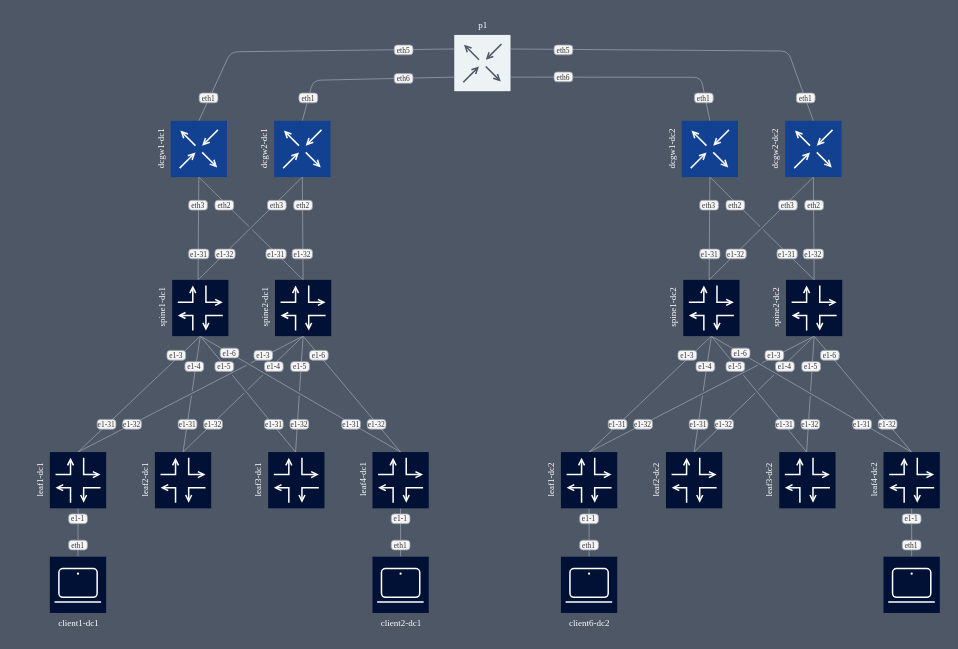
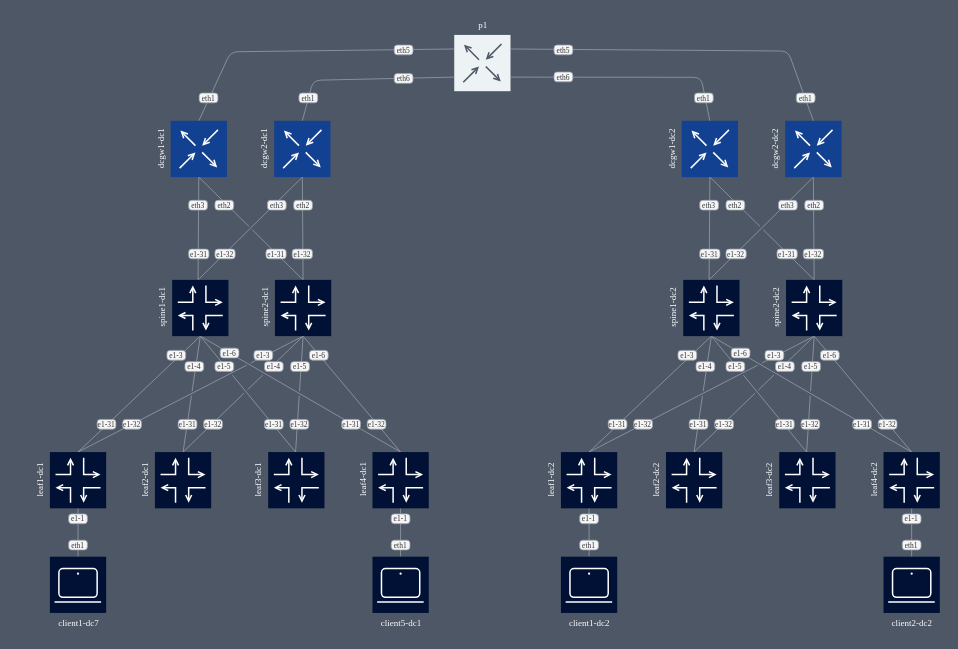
- <mxCell id="71" value="client1-dc1" style="text;html=1;align=center;verticalAlign=middle;resizable=0;points=[];autosize=1;strokeColor=none;fillColor=none;fontFamily=Google Sans;fontSource=https%3A%2F%2Ffonts.googleapis.com%2Fcss%3Ffamily%3DGoogle%2BSans;fontColor=#FFFFFF;" vertex="1" parent="65"><mxGeometry x="0.245" y="75" width="75" height="26" as="geometry" /></mxCell>
+ <mxCell id="71" value="client1-dc7" style="text;html=1;align=center;verticalAlign=middle;resizable=0;points=[];autosize=1;strokeColor=none;fillColor=none;fontFamily=Google Sans;fontSource=https%3A%2F%2Ffonts.googleapis.com%2Fcss%3Ffamily%3DGoogle%2BSans;fontColor=#FFFFFF;" vertex="1" parent="65"><mxGeometry x="0.245" y="75" width="75" height="26" as="geometry" /></mxCell>
- <mxCell id="78" value="client2-dc1" style="text;html=1;align=center;verticalAlign=middle;resizable=0;points=[];autosize=1;strokeColor=none;fillColor=none;fontFamily=Google Sans;fontSource=https%3A%2F%2Ffonts.googleapis.com%2Fcss%3Ffamily%3DGoogle%2BSans;fontColor=#FFFFFF;" vertex="1" parent="72"><mxGeometry y="75" width="77" height="26" as="geometry" /></mxCell>
+ <mxCell id="78" value="client5-dc1" style="text;html=1;align=center;verticalAlign=middle;resizable=0;points=[];autosize=1;strokeColor=none;fillColor=none;fontFamily=Google Sans;fontSource=https%3A%2F%2Ffonts.googleapis.com%2Fcss%3Ffamily%3DGoogle%2BSans;fontColor=#FFFFFF;" vertex="1" parent="72"><mxGeometry y="75" width="77" height="26" as="geometry" /></mxCell>
- <mxCell id="193" value="client6-dc2" style="text;html=1;align=center;verticalAlign=middle;resizable=0;points=[];autosize=1;strokeColor=none;fillColor=none;fontFamily=Google Sans;fontSource=https%3A%2F%2Ffonts.googleapis.com%2Fcss%3Ffamily%3DGoogle%2BSans;fontColor=#FFFFFF;" vertex="1" parent="187"><mxGeometry x="-0.755" y="75" width="77" height="26" as="geometry" /></mxCell>
+ <mxCell id="193" value="client1-dc2" style="text;html=1;align=center;verticalAlign=middle;resizable=0;points=[];autosize=1;strokeColor=none;fillColor=none;fontFamily=Google Sans;fontSource=https%3A%2F%2Ffonts.googleapis.com%2Fcss%3Ffamily%3DGoogle%2BSans;fontColor=#FFFFFF;" vertex="1" parent="187"><mxGeometry x="-0.755" y="75" width="77" height="26" as="geometry" /></mxCell>
+ <mxCell id="200" value="client2-dc2" style="text;html=1;align=center;verticalAlign=middle;resizable=0;points=[];autosize=1;strokeColor=none;fillColor=none;fontFamily=Google Sans;fontSource=https%3A%2F%2Ffonts.googleapis.com%2Fcss%3Ffamily%3DGoogle%2BSans;fontColor=#FFFFFF;" vertex="1" parent="194"><mxGeometry x="-1" y="75" width="79" height="26" as="geometry" /></mxCell>
